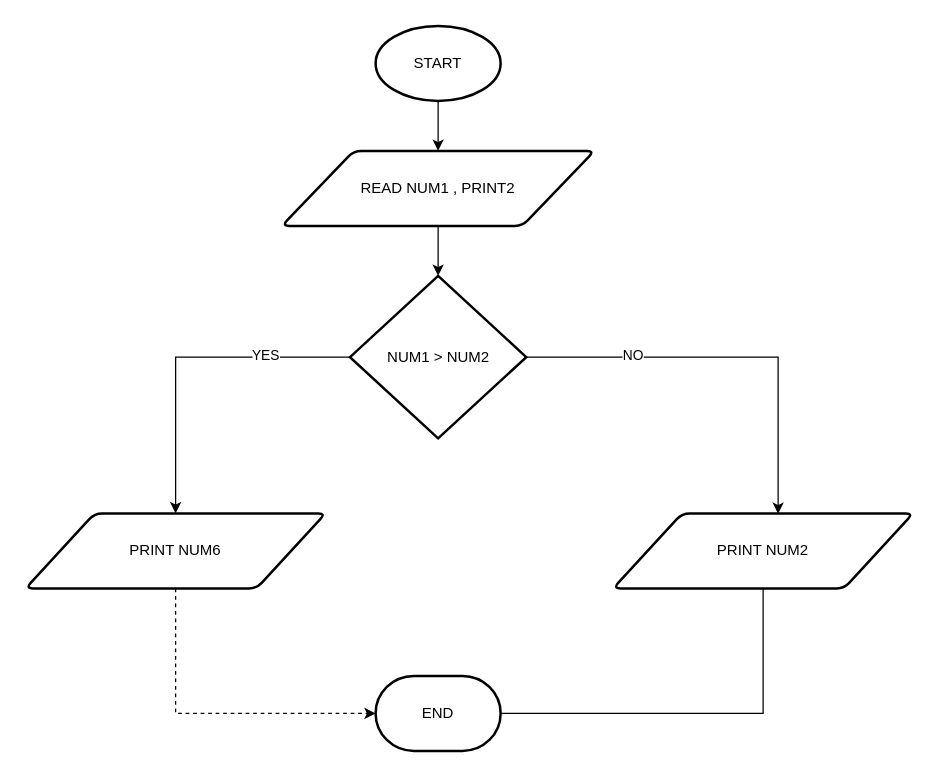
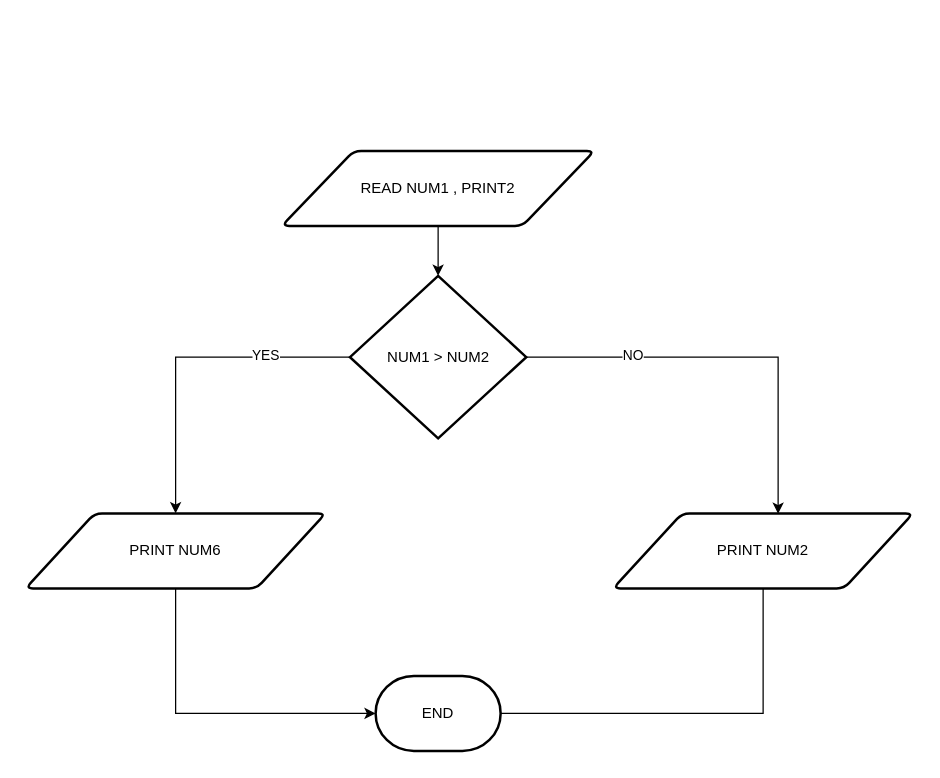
- <mxCell id="3" value="START" style="strokeWidth=2;html=1;shape=mxgraph.flowchart.start_1;whiteSpace=wrap;" vertex="1" parent="1"><mxGeometry x="300" y="20" width="100" height="60" as="geometry" /></mxCell>
- <mxCell id="2" style="edgeStyle=orthogonalEdgeStyle;rounded=0;orthogonalLoop=1;jettySize=auto;html=1;exitX=0.5;exitY=1;exitDx=0;exitDy=0;exitPerimeter=0;entryX=0.5;entryY=0;entryDx=0;entryDy=0;" edge="1" parent="1" source="3" target="4"><mxGeometry relative="1" as="geometry" /></mxCell>
- <mxCell id="15" style="edgeStyle=orthogonalEdgeStyle;rounded=0;orthogonalLoop=1;jettySize=auto;html=1;exitX=0.5;exitY=1;exitDx=0;exitDy=0;entryX=0;entryY=0.5;entryDx=0;entryDy=0;entryPerimeter=0;dashed=1;" edge="1" parent="1" source="10" target="13"><mxGeometry relative="1" as="geometry" /></mxCell>
+ <mxCell id="15" style="edgeStyle=orthogonalEdgeStyle;rounded=0;orthogonalLoop=1;jettySize=auto;html=1;exitX=0.5;exitY=1;exitDx=0;exitDy=0;entryX=0;entryY=0.5;entryDx=0;entryDy=0;entryPerimeter=0;" edge="1" parent="1" source="10" target="13"><mxGeometry relative="1" as="geometry" /></mxCell>
